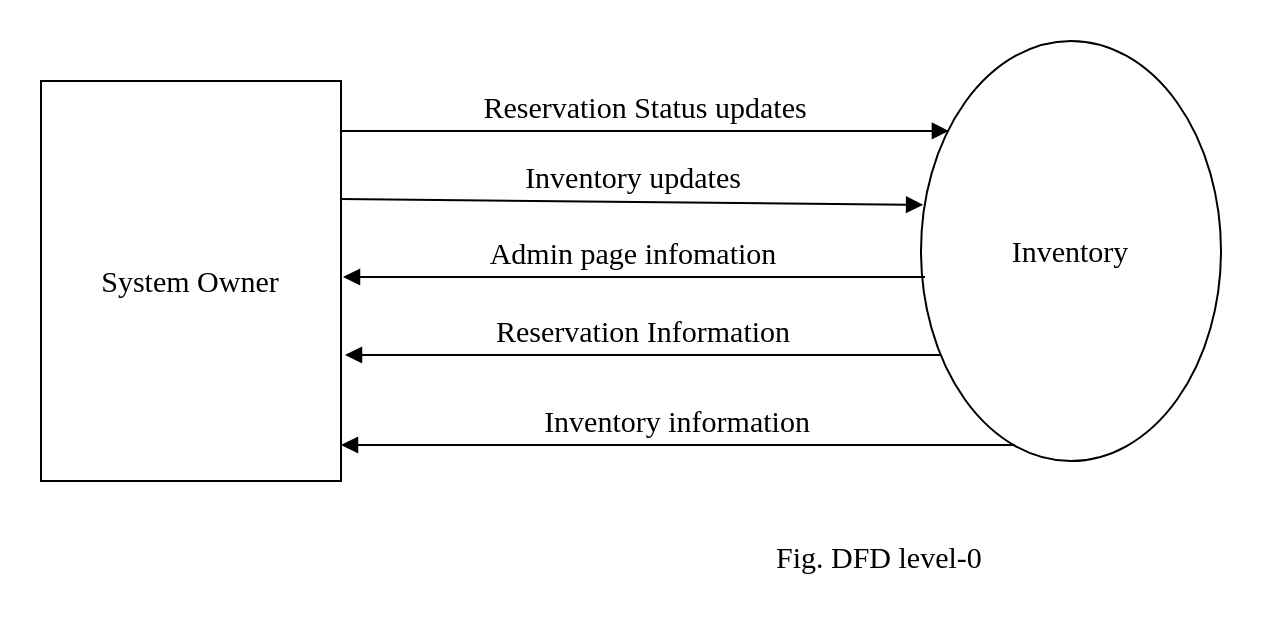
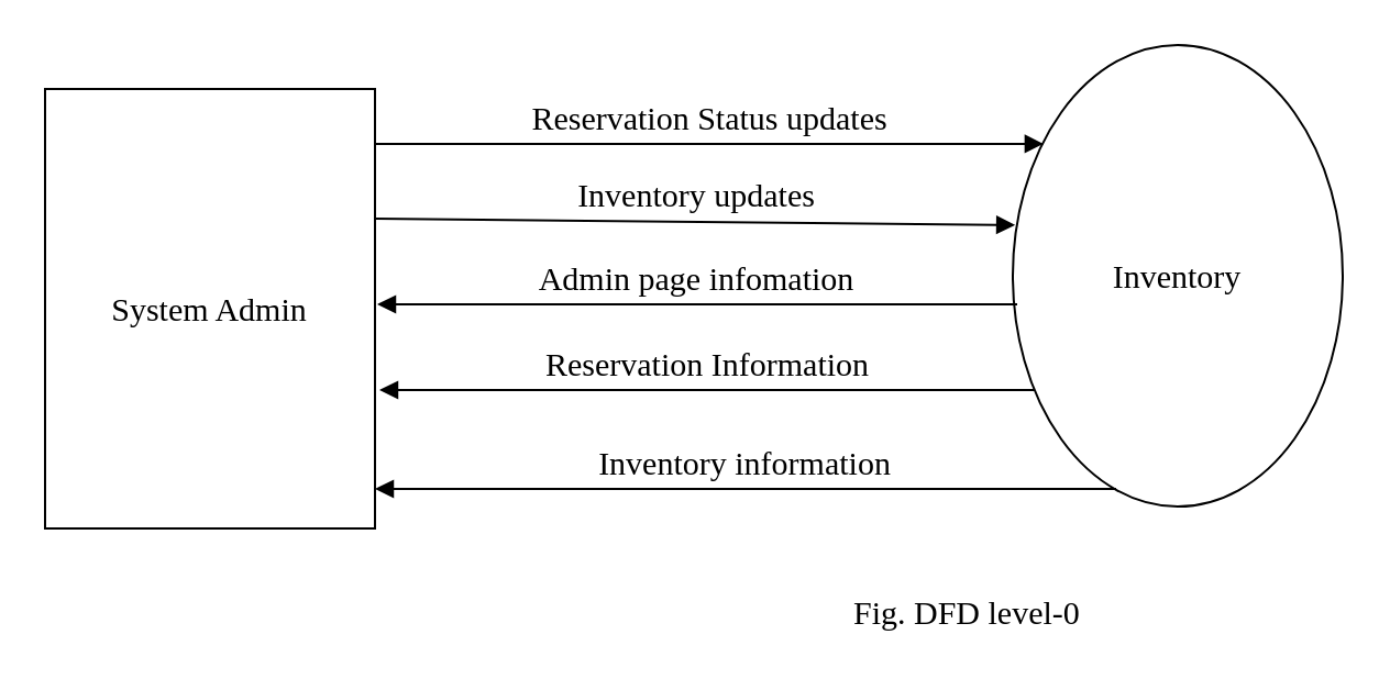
- <mxCell id="3" value="System Owner" style="rounded=0;whiteSpace=wrap;html=1;fontFamily=Times New Roman;fontSize=15;" parent="1" vertex="1"><mxGeometry x="20" y="40" width="150" height="200" as="geometry" /></mxCell>
+ <mxCell id="3" value="System Admin" style="rounded=0;whiteSpace=wrap;html=1;fontFamily=Times New Roman;fontSize=15;" parent="1" vertex="1"><mxGeometry x="20" y="40" width="150" height="200" as="geometry" /></mxCell>
